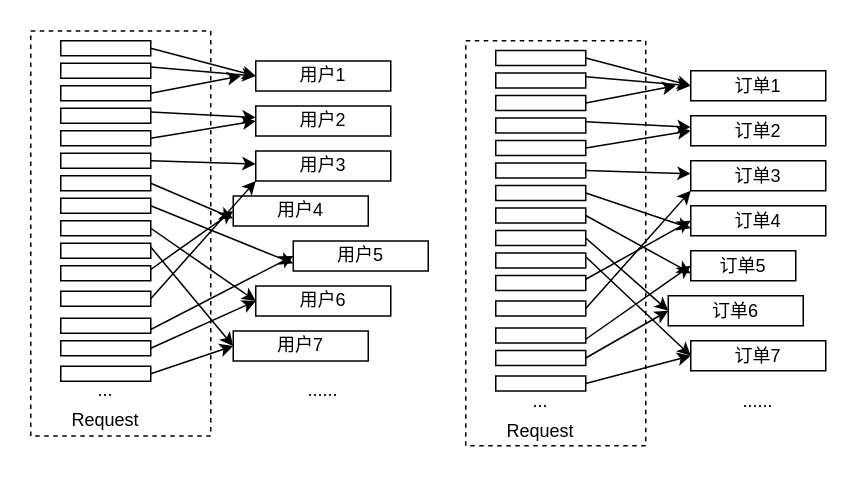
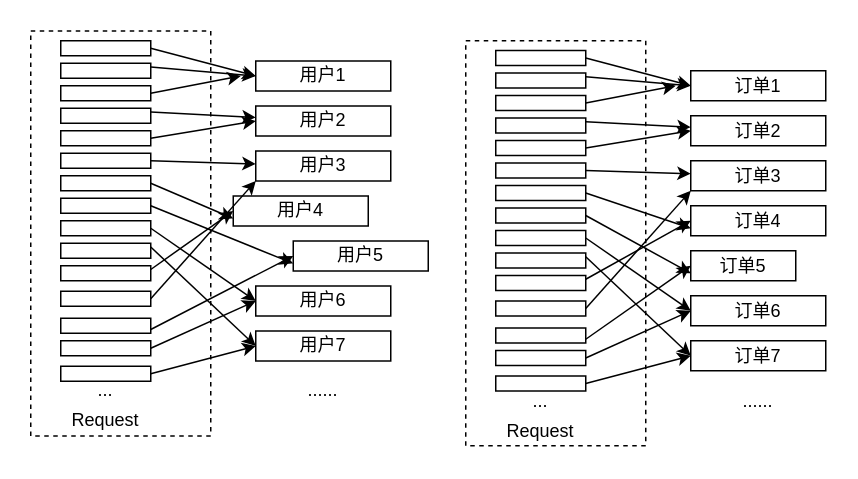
- <mxCell id="49" value="订单&lt;span&gt;6&lt;/span&gt;" style="rounded=0;whiteSpace=wrap;html=1;" vertex="1" parent="1"><mxGeometry x="445" y="196.5" width="90" height="20" as="geometry" /></mxCell>
+ <mxCell id="49" value="订单&lt;span&gt;6&lt;/span&gt;" style="rounded=0;whiteSpace=wrap;html=1;" vertex="1" parent="1"><mxGeometry x="460" y="196.5" width="90" height="20" as="geometry" /></mxCell>
- <mxCell id="9" value="&lt;span&gt;用户7&lt;/span&gt;" style="rounded=0;whiteSpace=wrap;html=1;" vertex="1" parent="1"><mxGeometry x="155" y="220" width="90" height="20" as="geometry" /></mxCell>
+ <mxCell id="9" value="&lt;span&gt;用户7&lt;/span&gt;" style="rounded=0;whiteSpace=wrap;html=1;" vertex="1" parent="1"><mxGeometry x="170" y="220" width="90" height="20" as="geometry" /></mxCell>
